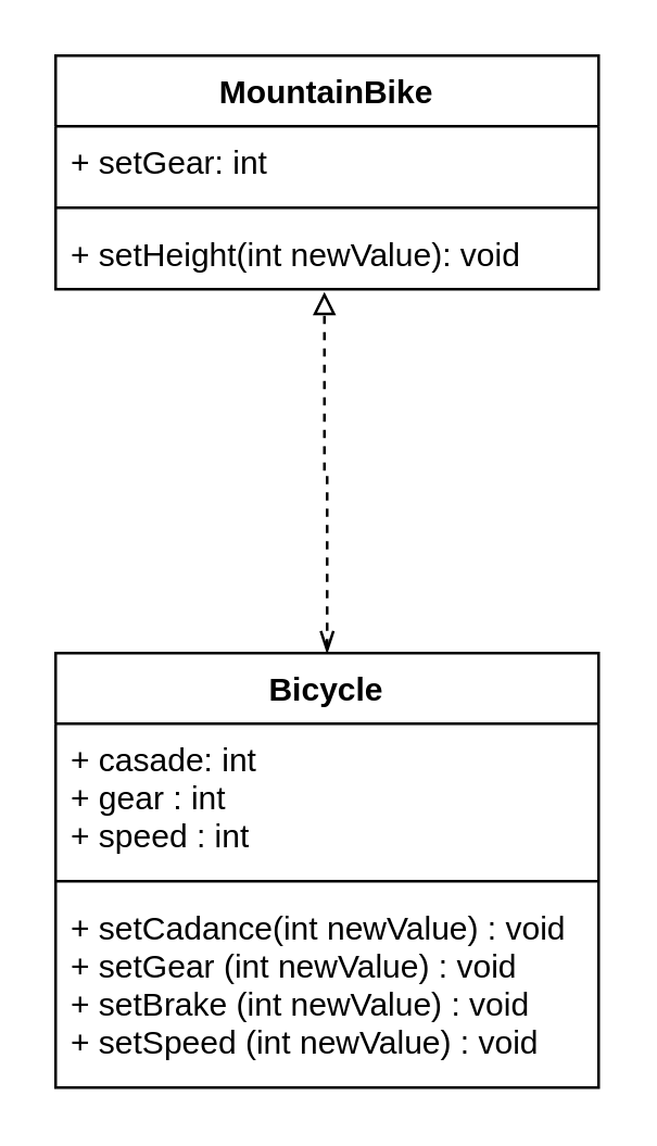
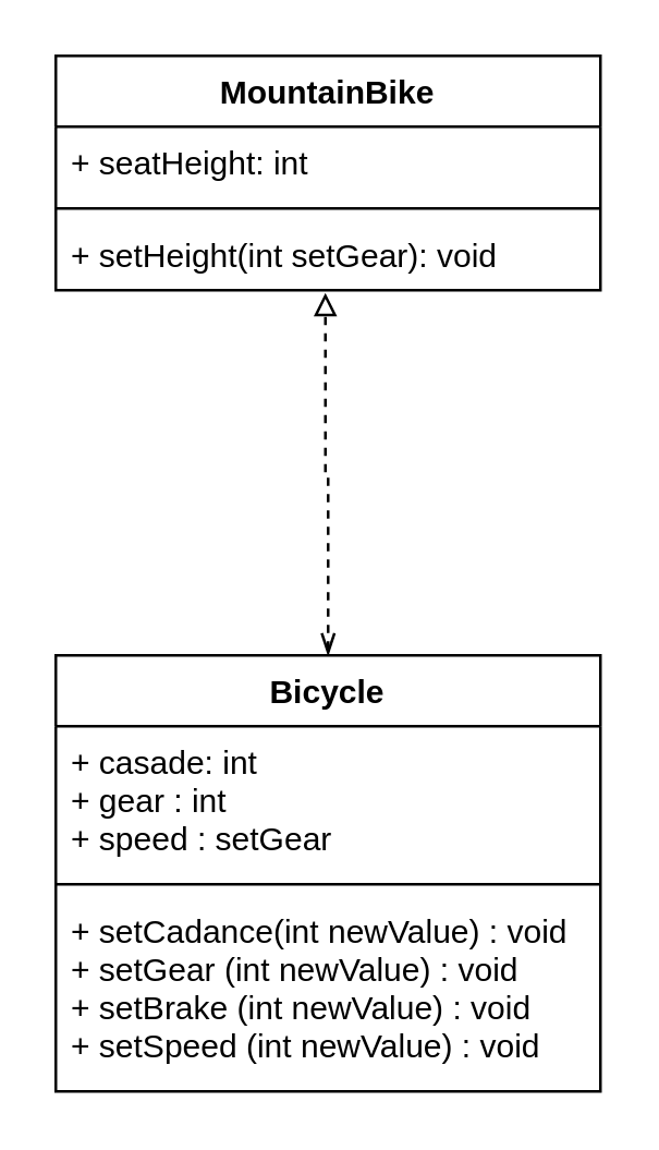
- <mxCell id="8" value="+ setGear: int" style="text;strokeColor=none;fillColor=none;align=left;verticalAlign=top;spacingLeft=4;spacingRight=4;overflow=hidden;rotatable=0;points=[[0,0.5],[1,0.5]];portConstraint=eastwest;" vertex="1" parent="7"><mxGeometry y="26" width="200" height="26" as="geometry" /></mxCell>
+ <mxCell id="8" value="+ seatHeight: int" style="text;strokeColor=none;fillColor=none;align=left;verticalAlign=top;spacingLeft=4;spacingRight=4;overflow=hidden;rotatable=0;points=[[0,0.5],[1,0.5]];portConstraint=eastwest;" vertex="1" parent="7"><mxGeometry y="26" width="200" height="26" as="geometry" /></mxCell>
- <mxCell id="10" value="+ setHeight(int newValue): void" style="text;strokeColor=none;fillColor=none;align=left;verticalAlign=top;spacingLeft=4;spacingRight=4;overflow=hidden;rotatable=0;points=[[0,0.5],[1,0.5]];portConstraint=eastwest;" vertex="1" parent="7"><mxGeometry y="60" width="200" height="26" as="geometry" /></mxCell>
+ <mxCell id="10" value="+ setHeight(int setGear): void" style="text;strokeColor=none;fillColor=none;align=left;verticalAlign=top;spacingLeft=4;spacingRight=4;overflow=hidden;rotatable=0;points=[[0,0.5],[1,0.5]];portConstraint=eastwest;" vertex="1" parent="7"><mxGeometry y="60" width="200" height="26" as="geometry" /></mxCell>
- <mxCell id="4" value="+ casade: int&#10;+ gear : int&#10;+ speed : int" style="text;strokeColor=none;fillColor=none;align=left;verticalAlign=top;spacingLeft=4;spacingRight=4;overflow=hidden;rotatable=0;points=[[0,0.5],[1,0.5]];portConstraint=eastwest;" vertex="1" parent="3"><mxGeometry y="26" width="200" height="54" as="geometry" /></mxCell>
+ <mxCell id="4" value="+ casade: int&#10;+ gear : int&#10;+ speed : setGear" style="text;strokeColor=none;fillColor=none;align=left;verticalAlign=top;spacingLeft=4;spacingRight=4;overflow=hidden;rotatable=0;points=[[0,0.5],[1,0.5]];portConstraint=eastwest;" vertex="1" parent="3"><mxGeometry y="26" width="200" height="54" as="geometry" /></mxCell>
